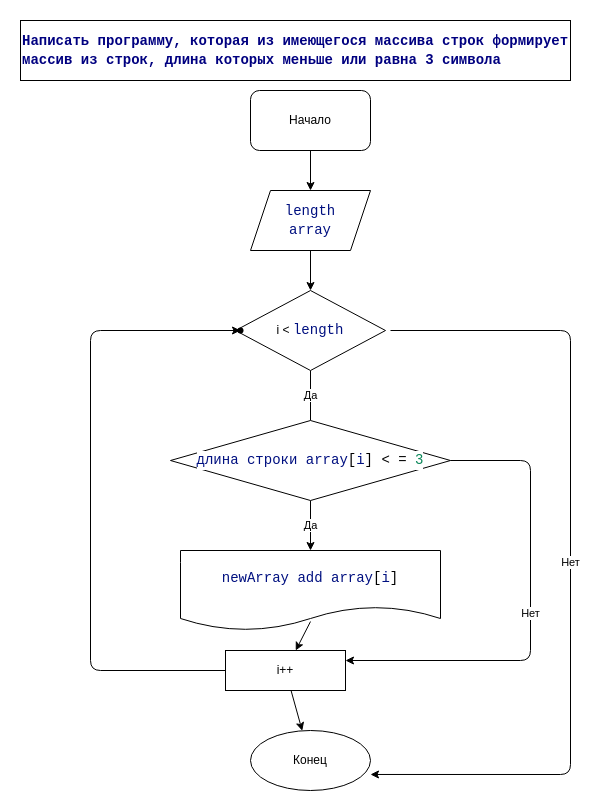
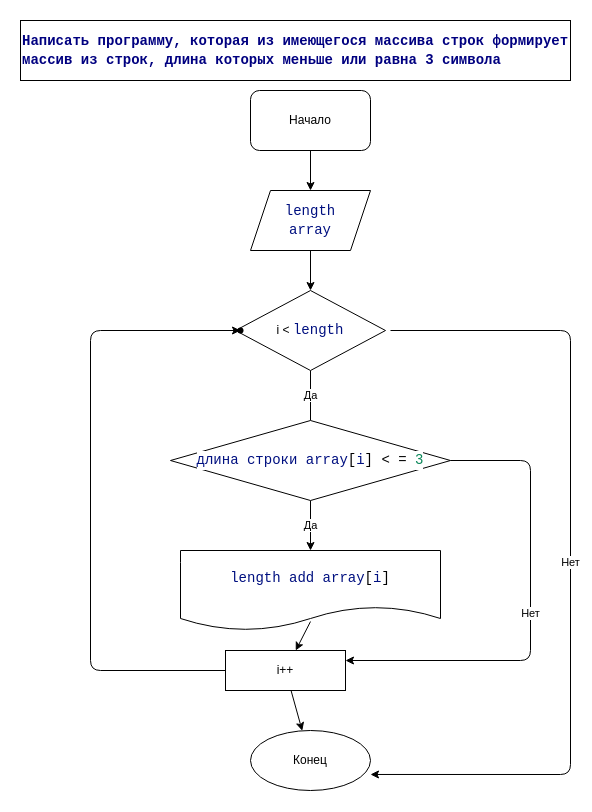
- <mxCell id="11" value="&lt;div style=&quot;background-color: rgb(255 , 255 , 255) ; font-family: &amp;#34;consolas&amp;#34; , &amp;#34;courier new&amp;#34; , monospace ; font-size: 14px ; line-height: 19px&quot;&gt;&lt;span style=&quot;color: #001080&quot;&gt;newArray add&amp;nbsp;&lt;/span&gt;&lt;span style=&quot;color: #001080&quot;&gt;array&lt;/span&gt;[&lt;span style=&quot;color: #001080&quot;&gt;i&lt;/span&gt;]&lt;/div&gt;" style="shape=document;whiteSpace=wrap;html=1;boundedLbl=1;rounded=0;" vertex="1" parent="1"><mxGeometry x="180" y="550" width="260" height="80" as="geometry" /></mxCell>
+ <mxCell id="11" value="&lt;div style=&quot;background-color: rgb(255 , 255 , 255) ; font-family: &amp;#34;consolas&amp;#34; , &amp;#34;courier new&amp;#34; , monospace ; font-size: 14px ; line-height: 19px&quot;&gt;&lt;span style=&quot;color: #001080&quot;&gt;length add&amp;nbsp;&lt;/span&gt;&lt;span style=&quot;color: #001080&quot;&gt;array&lt;/span&gt;[&lt;span style=&quot;color: #001080&quot;&gt;i&lt;/span&gt;]&lt;/div&gt;" style="shape=document;whiteSpace=wrap;html=1;boundedLbl=1;rounded=0;" vertex="1" parent="1"><mxGeometry x="180" y="550" width="260" height="80" as="geometry" /></mxCell>
